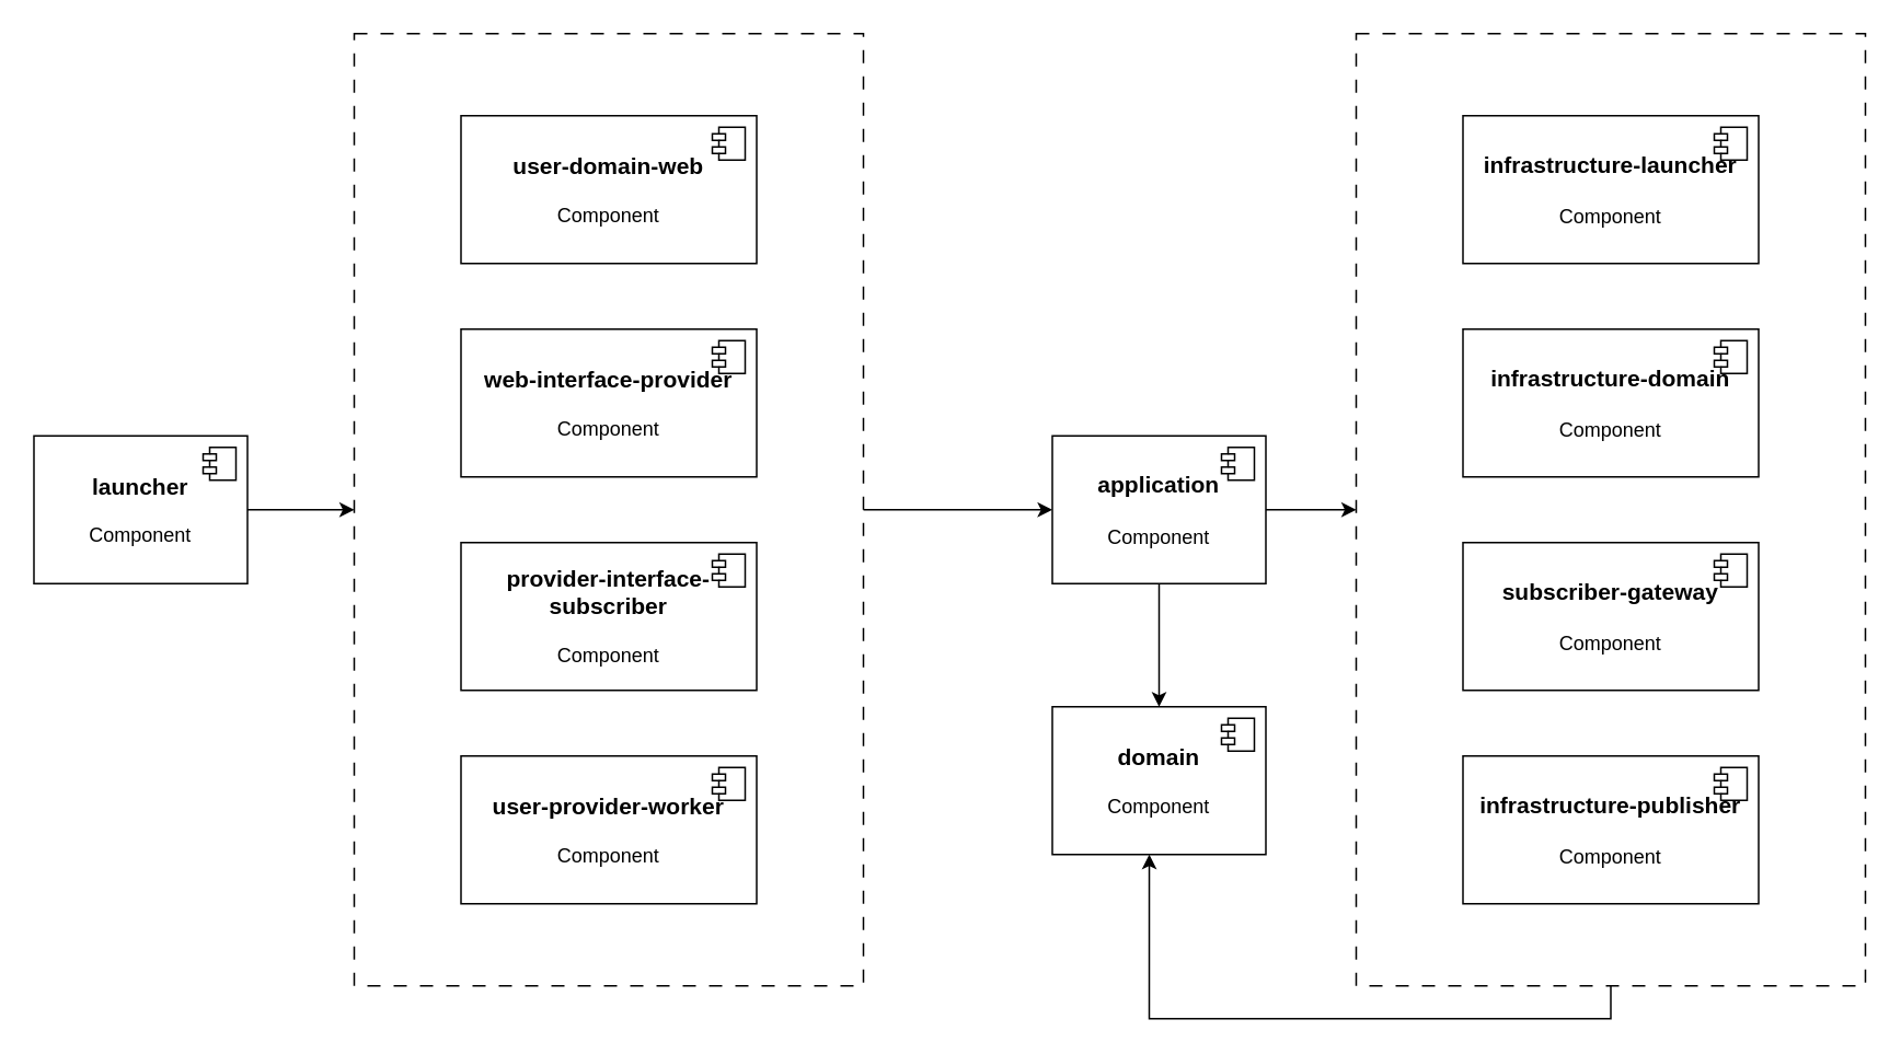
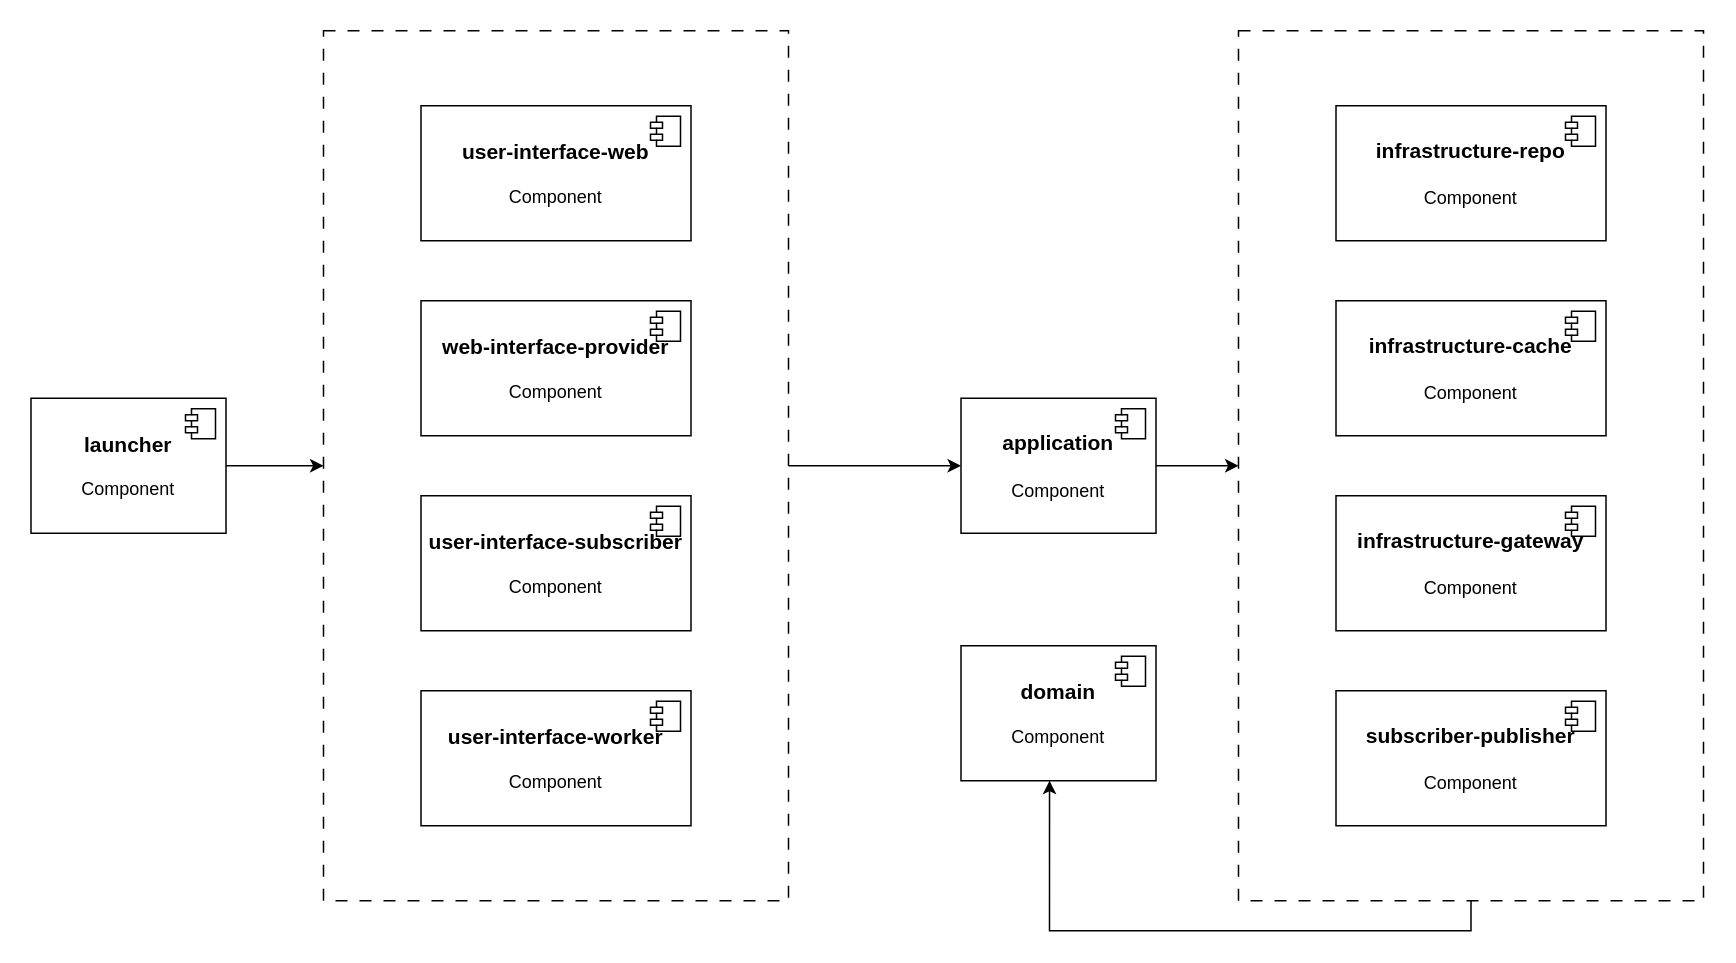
- <mxCell id="7" value="&lt;div&gt;&lt;b&gt;&lt;font style=&quot;font-size: 14px;&quot;&gt;user-domain-web&lt;/font&gt;&lt;/b&gt;&lt;/div&gt;&lt;div&gt;&lt;b&gt;&lt;br&gt;&lt;/b&gt;&lt;/div&gt;Component" style="html=1;dropTarget=0;whiteSpace=wrap;" vertex="1" parent="1"><mxGeometry x="280" y="70" width="180" height="90" as="geometry" /></mxCell>
+ <mxCell id="7" value="&lt;div&gt;&lt;b&gt;&lt;font style=&quot;font-size: 14px;&quot;&gt;user-interface-web&lt;/font&gt;&lt;/b&gt;&lt;/div&gt;&lt;div&gt;&lt;b&gt;&lt;br&gt;&lt;/b&gt;&lt;/div&gt;Component" style="html=1;dropTarget=0;whiteSpace=wrap;" vertex="1" parent="1"><mxGeometry x="280" y="70" width="180" height="90" as="geometry" /></mxCell>
- <mxCell id="21" value="&lt;div&gt;&lt;span style=&quot;font-size: 14px;&quot;&gt;&lt;b&gt;infrastructure-launcher&lt;/b&gt;&lt;/span&gt;&lt;/div&gt;&lt;div&gt;&lt;span style=&quot;font-size: 14px;&quot;&gt;&lt;b&gt;&lt;br&gt;&lt;/b&gt;&lt;/span&gt;&lt;/div&gt;Component" style="html=1;dropTarget=0;whiteSpace=wrap;" vertex="1" parent="1"><mxGeometry x="890" y="70" width="180" height="90" as="geometry" /></mxCell>
+ <mxCell id="21" value="&lt;div&gt;&lt;span style=&quot;font-size: 14px;&quot;&gt;&lt;b&gt;infrastructure-repo&lt;/b&gt;&lt;/span&gt;&lt;/div&gt;&lt;div&gt;&lt;span style=&quot;font-size: 14px;&quot;&gt;&lt;b&gt;&lt;br&gt;&lt;/b&gt;&lt;/span&gt;&lt;/div&gt;Component" style="html=1;dropTarget=0;whiteSpace=wrap;" vertex="1" parent="1"><mxGeometry x="890" y="70" width="180" height="90" as="geometry" /></mxCell>
- <mxCell id="25" value="&lt;div&gt;&lt;span style=&quot;font-size: 14px;&quot;&gt;&lt;b&gt;infrastructure-domain&lt;/b&gt;&lt;/span&gt;&lt;/div&gt;&lt;div&gt;&lt;span style=&quot;font-size: 14px;&quot;&gt;&lt;b&gt;&lt;br&gt;&lt;/b&gt;&lt;/span&gt;&lt;/div&gt;Component" style="html=1;dropTarget=0;whiteSpace=wrap;" vertex="1" parent="1"><mxGeometry x="890" y="200" width="180" height="90" as="geometry" /></mxCell>
+ <mxCell id="25" value="&lt;div&gt;&lt;span style=&quot;font-size: 14px;&quot;&gt;&lt;b&gt;infrastructure-cache&lt;/b&gt;&lt;/span&gt;&lt;/div&gt;&lt;div&gt;&lt;span style=&quot;font-size: 14px;&quot;&gt;&lt;b&gt;&lt;br&gt;&lt;/b&gt;&lt;/span&gt;&lt;/div&gt;Component" style="html=1;dropTarget=0;whiteSpace=wrap;" vertex="1" parent="1"><mxGeometry x="890" y="200" width="180" height="90" as="geometry" /></mxCell>
- <mxCell id="11" value="&lt;div&gt;&lt;b&gt;&lt;font style=&quot;font-size: 14px;&quot;&gt;provider-interface-subscriber&lt;/font&gt;&lt;/b&gt;&lt;/div&gt;&lt;div&gt;&lt;b&gt;&lt;br&gt;&lt;/b&gt;&lt;/div&gt;Component" style="html=1;dropTarget=0;whiteSpace=wrap;" vertex="1" parent="1"><mxGeometry x="280" y="330" width="180" height="90" as="geometry" /></mxCell>
+ <mxCell id="11" value="&lt;div&gt;&lt;b&gt;&lt;font style=&quot;font-size: 14px;&quot;&gt;user-interface-subscriber&lt;/font&gt;&lt;/b&gt;&lt;/div&gt;&lt;div&gt;&lt;b&gt;&lt;br&gt;&lt;/b&gt;&lt;/div&gt;Component" style="html=1;dropTarget=0;whiteSpace=wrap;" vertex="1" parent="1"><mxGeometry x="280" y="330" width="180" height="90" as="geometry" /></mxCell>
- <mxCell id="23" value="&lt;div&gt;&lt;span style=&quot;font-size: 14px;&quot;&gt;&lt;b&gt;subscriber-gateway&lt;/b&gt;&lt;/span&gt;&lt;/div&gt;&lt;div&gt;&lt;span style=&quot;font-size: 14px;&quot;&gt;&lt;b&gt;&lt;br&gt;&lt;/b&gt;&lt;/span&gt;&lt;/div&gt;Component" style="html=1;dropTarget=0;whiteSpace=wrap;" vertex="1" parent="1"><mxGeometry x="890" y="330" width="180" height="90" as="geometry" /></mxCell>
+ <mxCell id="23" value="&lt;div&gt;&lt;span style=&quot;font-size: 14px;&quot;&gt;&lt;b&gt;infrastructure-gateway&lt;/b&gt;&lt;/span&gt;&lt;/div&gt;&lt;div&gt;&lt;span style=&quot;font-size: 14px;&quot;&gt;&lt;b&gt;&lt;br&gt;&lt;/b&gt;&lt;/span&gt;&lt;/div&gt;Component" style="html=1;dropTarget=0;whiteSpace=wrap;" vertex="1" parent="1"><mxGeometry x="890" y="330" width="180" height="90" as="geometry" /></mxCell>
- <mxCell id="16" style="edgeStyle=orthogonalEdgeStyle;rounded=0;orthogonalLoop=1;jettySize=auto;html=1;entryX=0.5;entryY=0;entryDx=0;entryDy=0;" edge="1" parent="1" source="17" target="19"><mxGeometry relative="1" as="geometry" /></mxCell>
- <mxCell id="13" value="&lt;div&gt;&lt;b&gt;&lt;font style=&quot;font-size: 14px;&quot;&gt;user-provider-worker&lt;/font&gt;&lt;/b&gt;&lt;/div&gt;&lt;div&gt;&lt;b&gt;&lt;br&gt;&lt;/b&gt;&lt;/div&gt;Component" style="html=1;dropTarget=0;whiteSpace=wrap;" vertex="1" parent="1"><mxGeometry x="280" y="460" width="180" height="90" as="geometry" /></mxCell>
+ <mxCell id="13" value="&lt;div&gt;&lt;b&gt;&lt;font style=&quot;font-size: 14px;&quot;&gt;user-interface-worker&lt;/font&gt;&lt;/b&gt;&lt;/div&gt;&lt;div&gt;&lt;b&gt;&lt;br&gt;&lt;/b&gt;&lt;/div&gt;Component" style="html=1;dropTarget=0;whiteSpace=wrap;" vertex="1" parent="1"><mxGeometry x="280" y="460" width="180" height="90" as="geometry" /></mxCell>
- <mxCell id="27" value="&lt;div&gt;&lt;span style=&quot;font-size: 14px;&quot;&gt;&lt;b&gt;infrastructure-publisher&lt;/b&gt;&lt;/span&gt;&lt;/div&gt;&lt;div&gt;&lt;span style=&quot;font-size: 14px;&quot;&gt;&lt;b&gt;&lt;br&gt;&lt;/b&gt;&lt;/span&gt;&lt;/div&gt;Component" style="html=1;dropTarget=0;whiteSpace=wrap;" vertex="1" parent="1"><mxGeometry x="890" y="460" width="180" height="90" as="geometry" /></mxCell>
+ <mxCell id="27" value="&lt;div&gt;&lt;span style=&quot;font-size: 14px;&quot;&gt;&lt;b&gt;subscriber-publisher&lt;/b&gt;&lt;/span&gt;&lt;/div&gt;&lt;div&gt;&lt;span style=&quot;font-size: 14px;&quot;&gt;&lt;b&gt;&lt;br&gt;&lt;/b&gt;&lt;/span&gt;&lt;/div&gt;Component" style="html=1;dropTarget=0;whiteSpace=wrap;" vertex="1" parent="1"><mxGeometry x="890" y="460" width="180" height="90" as="geometry" /></mxCell>
